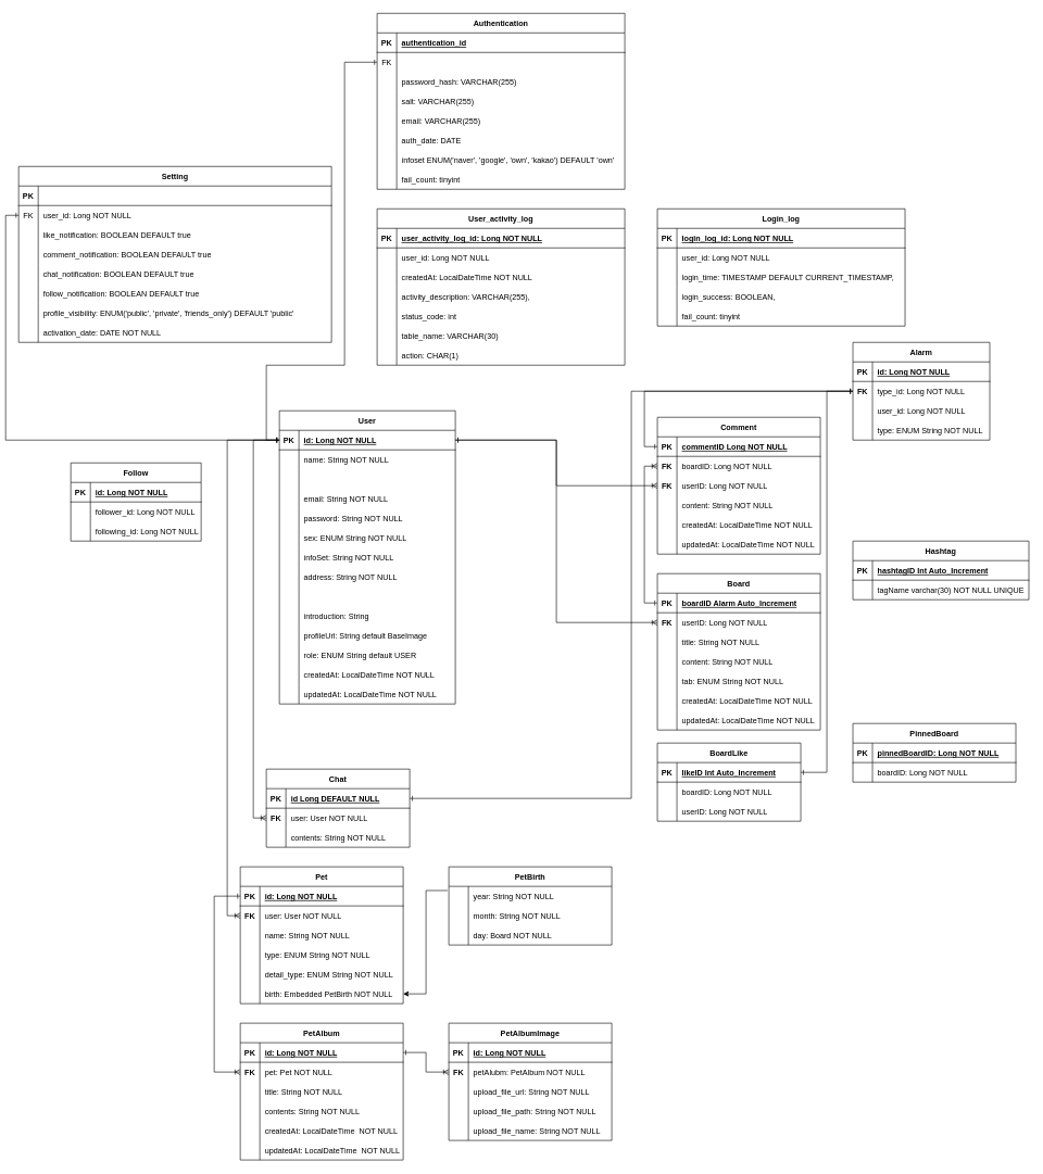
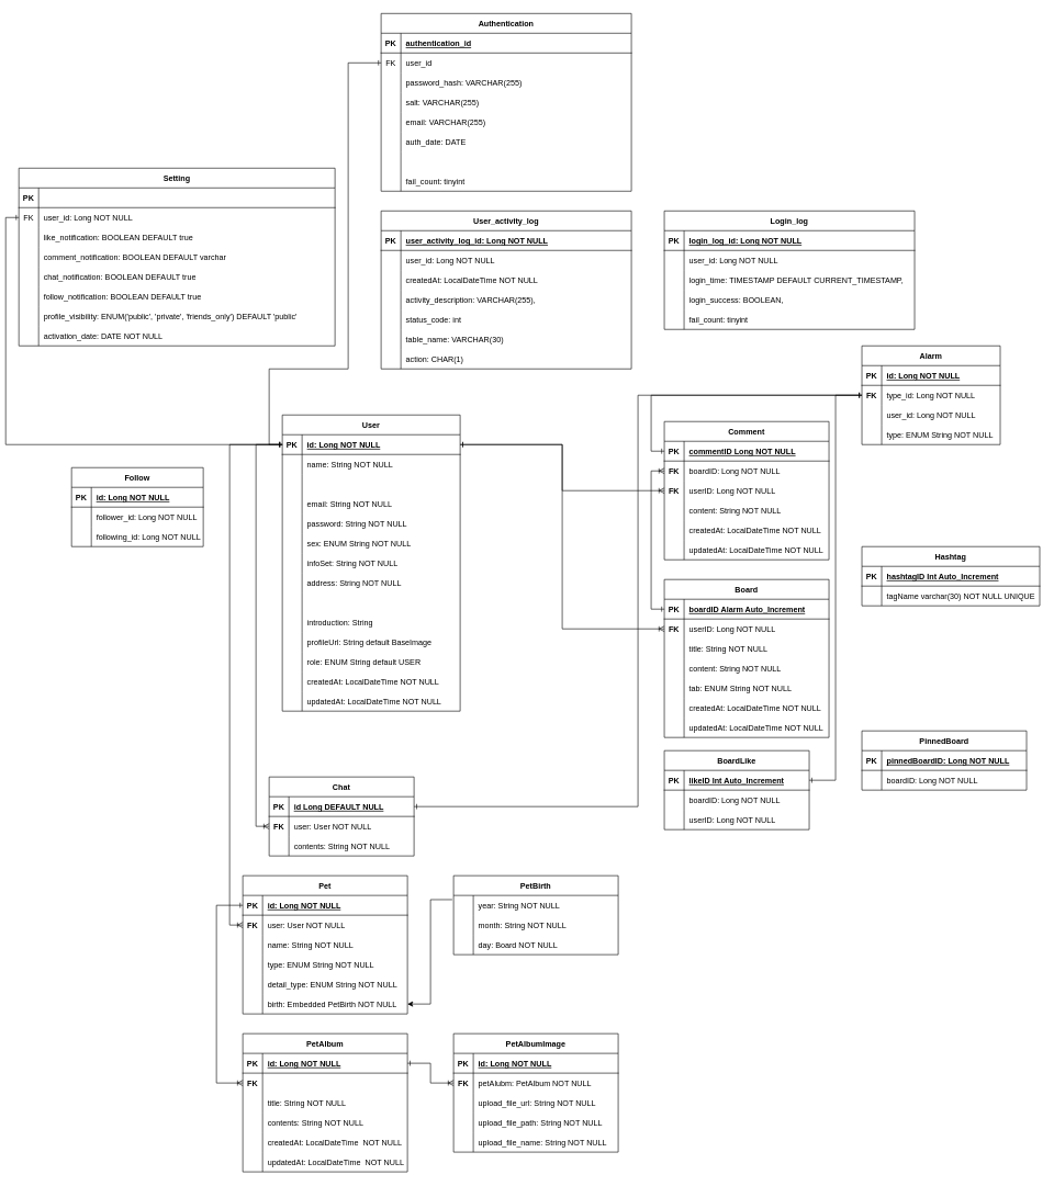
+ <mxCell id="243" value="user_id" style="shape=partialRectangle;overflow=hidden;connectable=0;fillColor=none;top=0;left=0;bottom=0;right=0;align=left;spacingLeft=6;" parent="241" vertex="1"><mxGeometry x="30" width="350" height="30" as="geometry"><mxRectangle width="350" height="30" as="alternateBounds" /></mxGeometry></mxCell>
- <mxCell id="258" value="infoset ENUM('naver', 'google', 'own', 'kakao') DEFAULT 'own'" style="shape=partialRectangle;overflow=hidden;connectable=0;fillColor=none;top=0;left=0;bottom=0;right=0;align=left;spacingLeft=6;" parent="256" vertex="1"><mxGeometry x="30" width="350" height="30" as="geometry"><mxRectangle width="350" height="30" as="alternateBounds" /></mxGeometry></mxCell>
- <mxCell id="224" value="comment_notification: BOOLEAN DEFAULT true" style="shape=partialRectangle;overflow=hidden;connectable=0;fillColor=none;top=0;left=0;bottom=0;right=0;align=left;spacingLeft=6;" parent="222" vertex="1"><mxGeometry x="30" width="450" height="30" as="geometry"><mxRectangle width="450" height="30" as="alternateBounds" /></mxGeometry></mxCell>
+ <mxCell id="224" value="comment_notification: BOOLEAN DEFAULT varchar" style="shape=partialRectangle;overflow=hidden;connectable=0;fillColor=none;top=0;left=0;bottom=0;right=0;align=left;spacingLeft=6;" parent="222" vertex="1"><mxGeometry x="30" width="450" height="30" as="geometry"><mxRectangle width="450" height="30" as="alternateBounds" /></mxGeometry></mxCell>
- <mxCell id="123" value="pet: Pet NOT NULL" style="shape=partialRectangle;overflow=hidden;connectable=0;fillColor=none;top=0;left=0;bottom=0;right=0;align=left;spacingLeft=6;" parent="121" vertex="1"><mxGeometry x="30" width="220" height="30" as="geometry"><mxRectangle width="220" height="30" as="alternateBounds" /></mxGeometry></mxCell>
